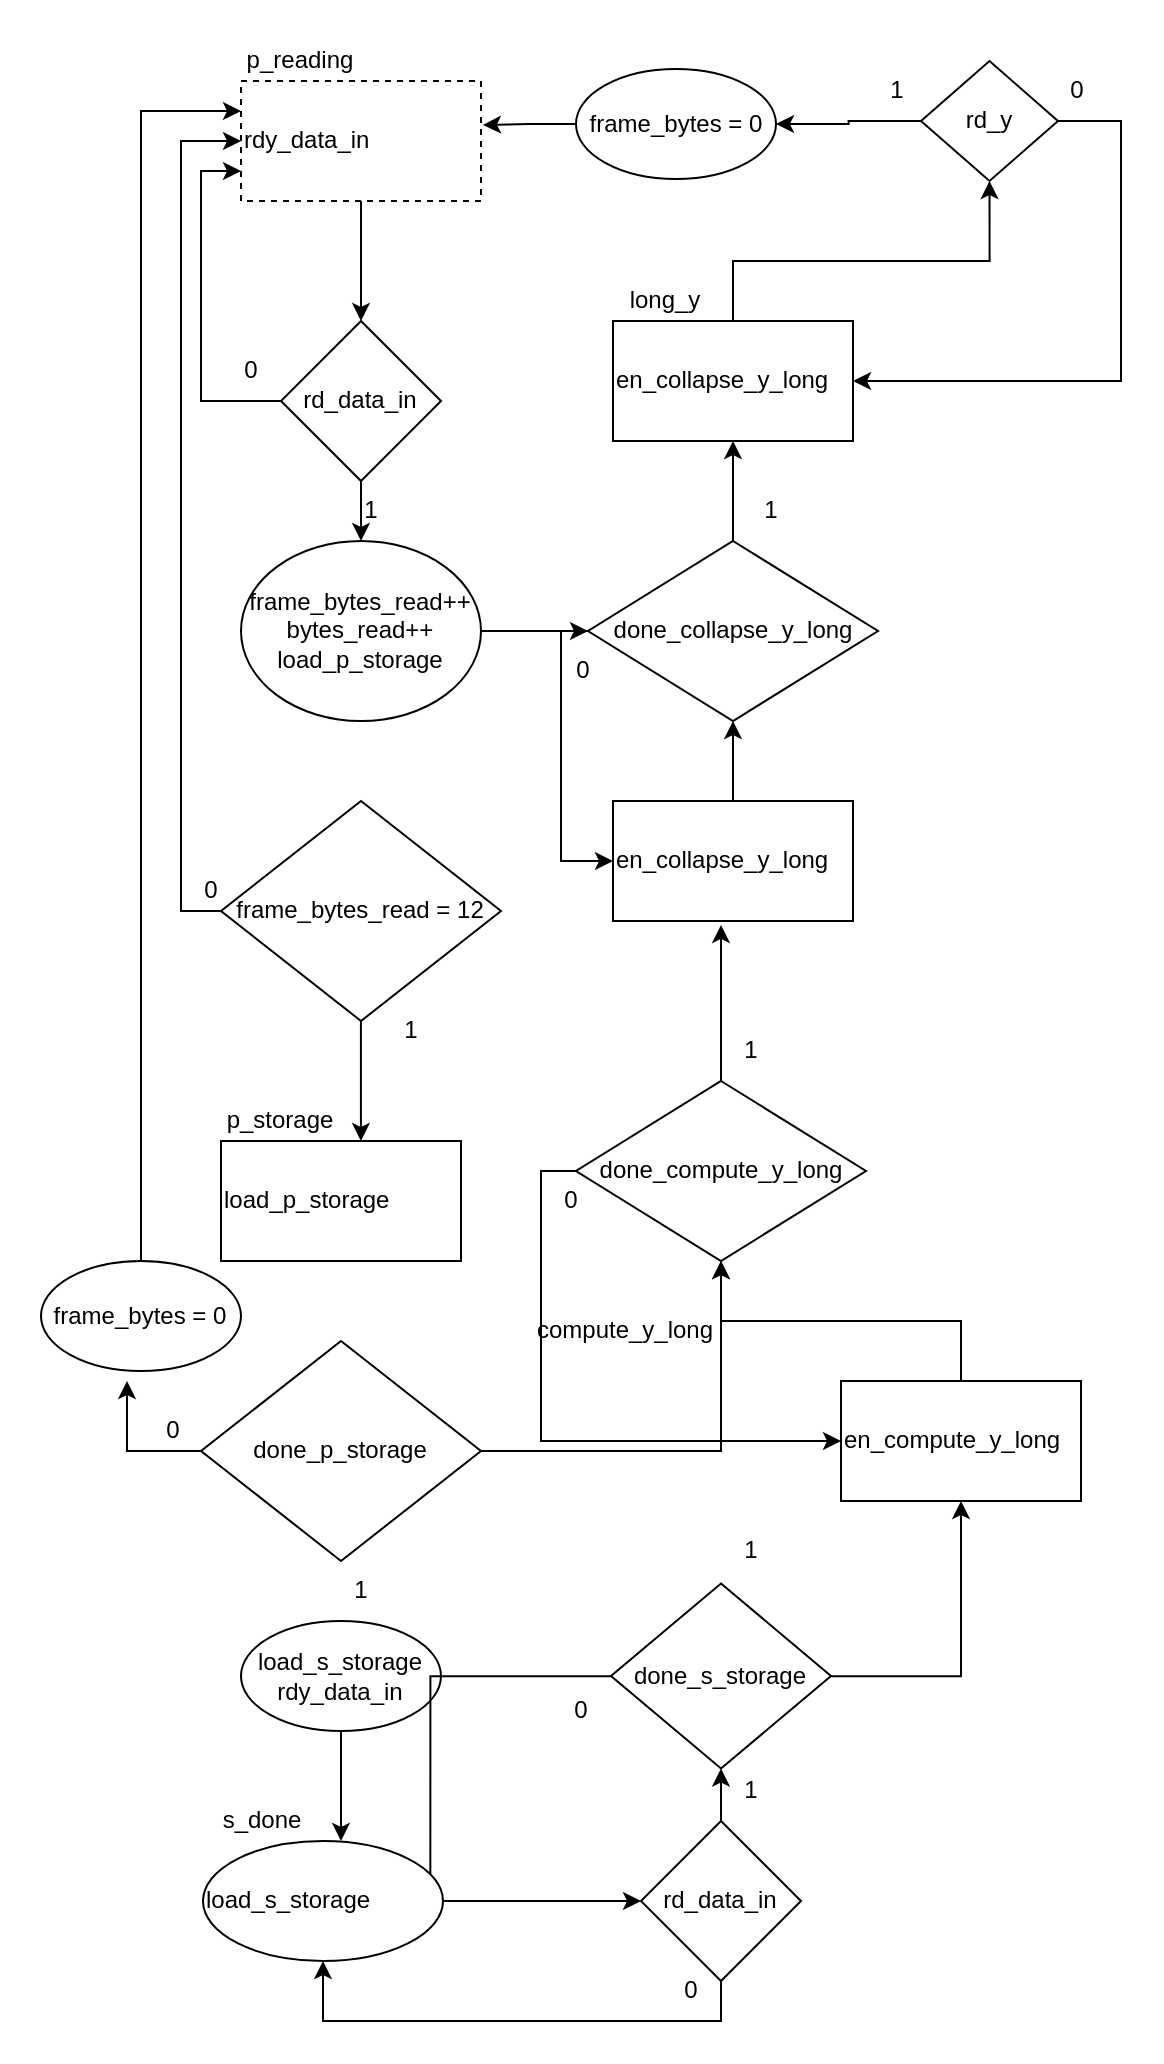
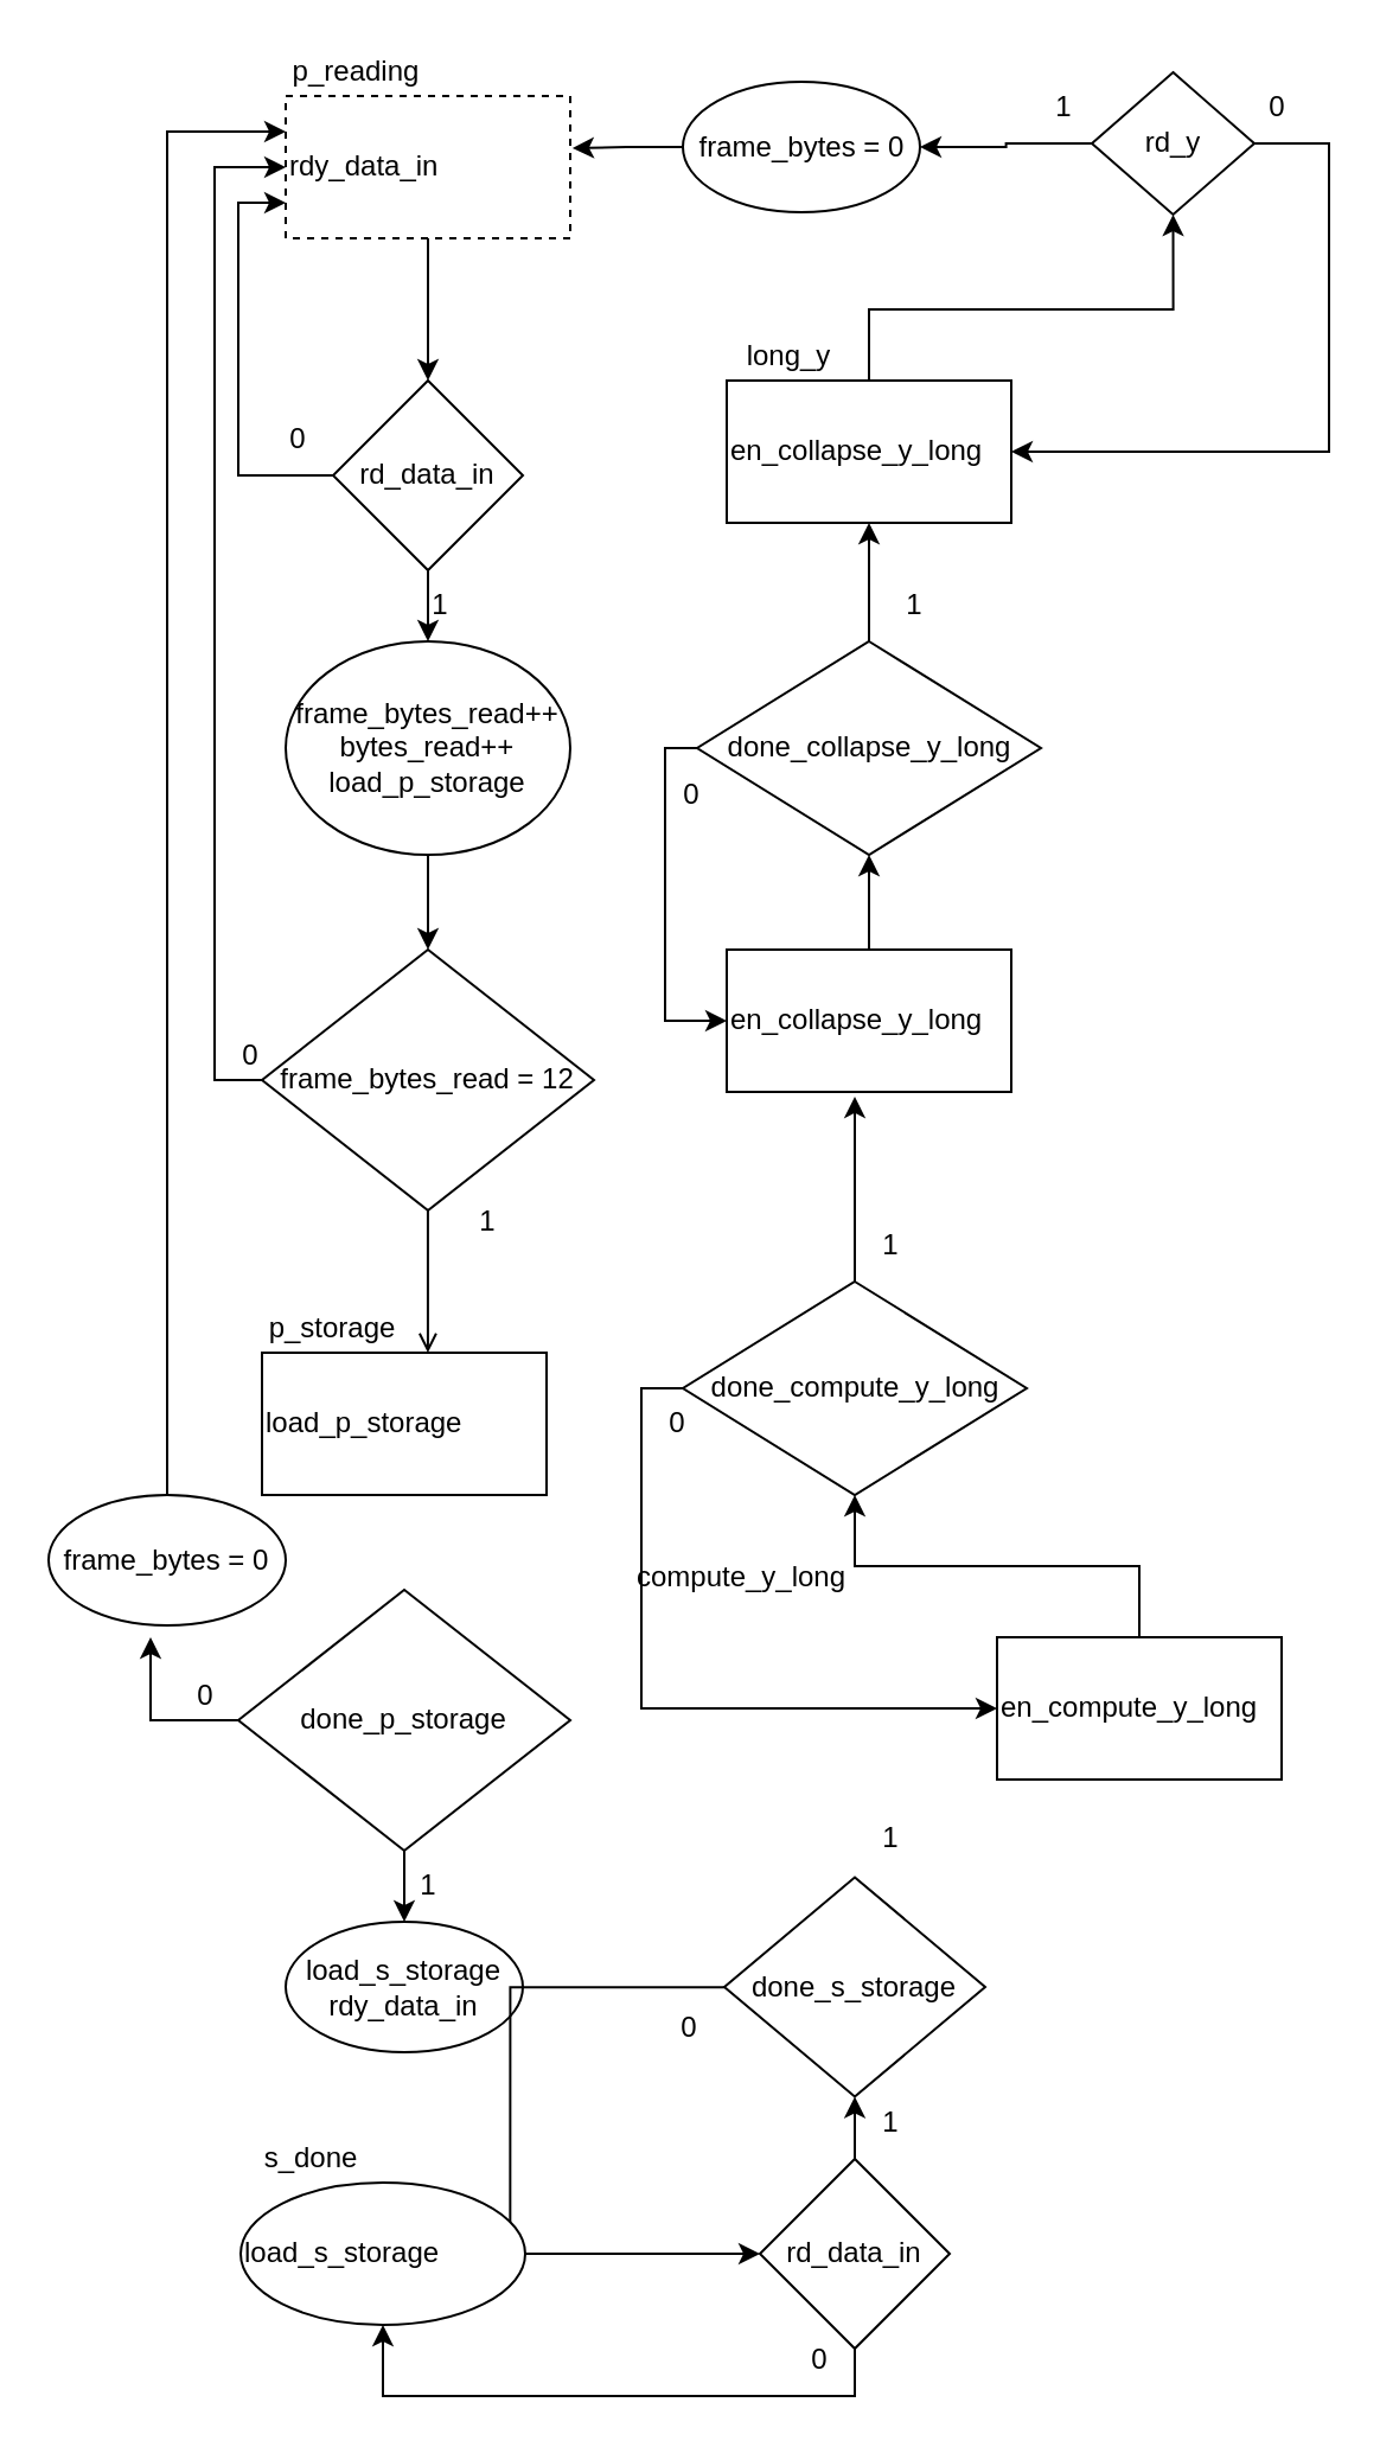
- <mxCell id="10" style="edgeStyle=orthogonalEdgeStyle;rounded=0;orthogonalLoop=1;jettySize=auto;html=1;" edge="1" parent="1" source="11" target="51"><mxGeometry relative="1" as="geometry" /></mxCell>
+ <mxCell id="10" style="edgeStyle=orthogonalEdgeStyle;rounded=0;orthogonalLoop=1;jettySize=auto;html=1;entryX=0.5;entryY=0;entryDx=0;entryDy=0;" edge="1" parent="1" source="11" target="13"><mxGeometry relative="1" as="geometry" /></mxCell>
- <mxCell id="18" style="edgeStyle=orthogonalEdgeStyle;rounded=0;orthogonalLoop=1;jettySize=auto;html=1;entryX=0.583;entryY=0;entryDx=0;entryDy=0;entryPerimeter=0;" edge="1" parent="1" source="13" target="16"><mxGeometry relative="1" as="geometry" /></mxCell>
+ <mxCell id="18" style="edgeStyle=orthogonalEdgeStyle;rounded=0;orthogonalLoop=1;jettySize=auto;html=1;entryX=0.583;entryY=0;entryDx=0;entryDy=0;entryPerimeter=0;endArrow=open;" edge="1" parent="1" source="13" target="16"><mxGeometry relative="1" as="geometry" /></mxCell>
- <mxCell id="19" style="edgeStyle=orthogonalEdgeStyle;rounded=0;orthogonalLoop=1;jettySize=auto;html=1;" edge="1" parent="1" source="20" target="44"><mxGeometry relative="1" as="geometry" /></mxCell>
+ <mxCell id="19" style="edgeStyle=orthogonalEdgeStyle;rounded=0;orthogonalLoop=1;jettySize=auto;html=1;entryX=0.5;entryY=0;entryDx=0;entryDy=0;" edge="1" parent="1" source="20" target="29"><mxGeometry relative="1" as="geometry" /></mxCell>
- <mxCell id="36" style="edgeStyle=orthogonalEdgeStyle;rounded=0;orthogonalLoop=1;jettySize=auto;html=1;entryX=0.5;entryY=1;entryDx=0;entryDy=0;" edge="1" parent="1" source="37" target="41"><mxGeometry relative="1" as="geometry" /></mxCell>
- <mxCell id="30" style="edgeStyle=orthogonalEdgeStyle;rounded=0;orthogonalLoop=1;jettySize=auto;html=1;entryX=0.575;entryY=0;entryDx=0;entryDy=0;entryPerimeter=0;" edge="1" parent="1" source="29" target="22"><mxGeometry relative="1" as="geometry" /></mxCell>
